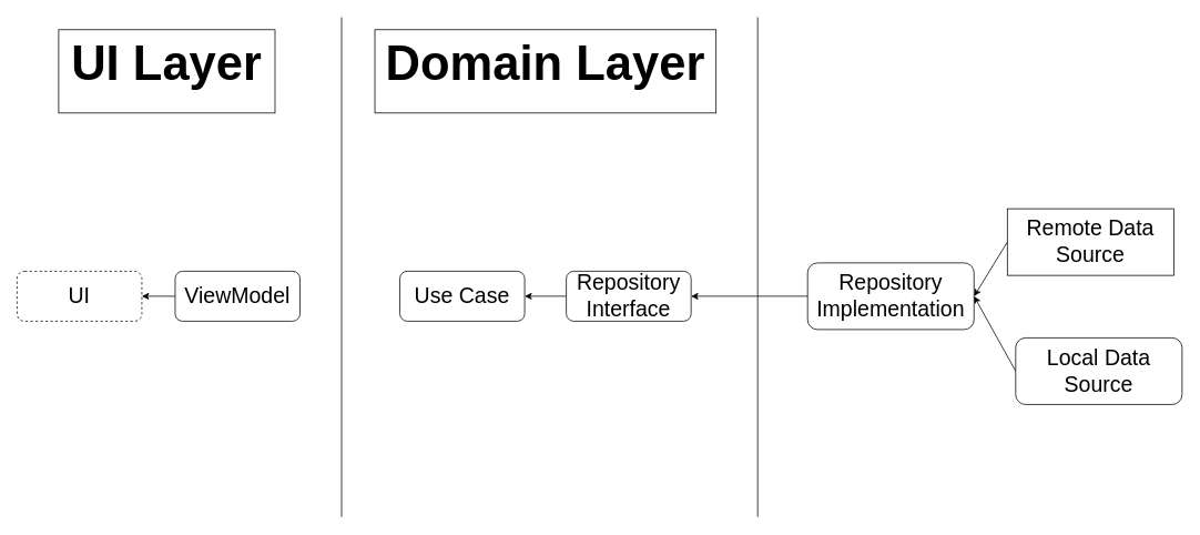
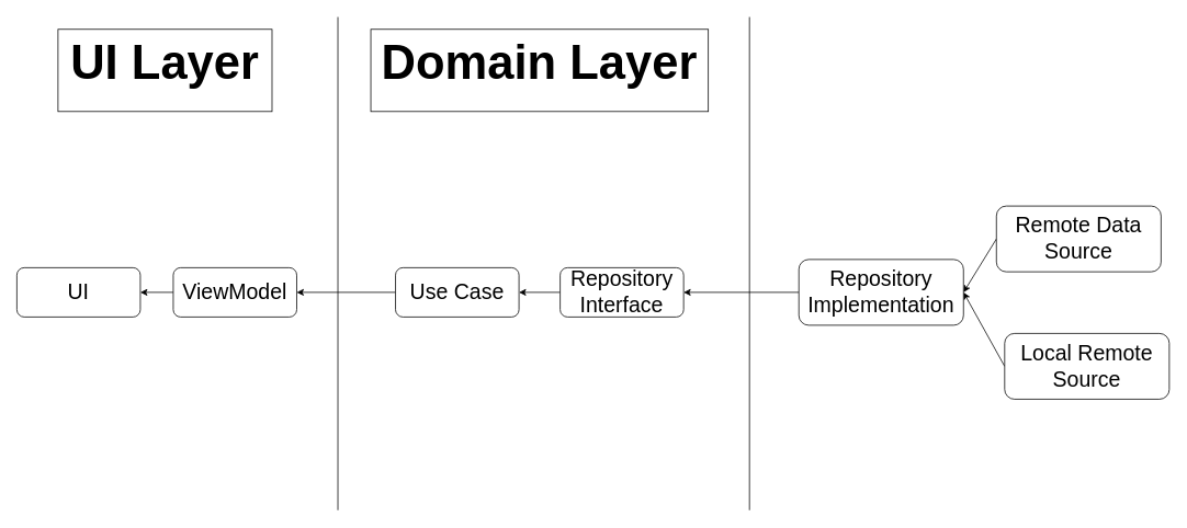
- <mxCell id="17" value="Remote Data&lt;br&gt;Source" style="whiteSpace=wrap;html=1;strokeColor=#000000;fontSize=26;fillColor=default;rounded=0;" vertex="1" parent="1"><mxGeometry x="1210" y="250" width="200" height="80" as="geometry" /></mxCell>
+ <mxCell id="17" value="Remote Data&lt;br&gt;Source" style="rounded=1;whiteSpace=wrap;html=1;strokeColor=#000000;fontSize=26;fillColor=default;" vertex="1" parent="1"><mxGeometry x="1210" y="250" width="200" height="80" as="geometry" /></mxCell>
- <mxCell id="12" value="UI" style="rounded=1;whiteSpace=wrap;html=1;strokeColor=#000000;fontSize=26;fillColor=default;dashed=1;" vertex="1" parent="1"><mxGeometry x="20" y="325" width="150" height="60" as="geometry" /></mxCell>
+ <mxCell id="12" value="UI" style="rounded=1;whiteSpace=wrap;html=1;strokeColor=#000000;fontSize=26;fillColor=default;" vertex="1" parent="1"><mxGeometry x="20" y="325" width="150" height="60" as="geometry" /></mxCell>
+ <mxCell id="7" style="edgeStyle=none;rounded=0;orthogonalLoop=1;jettySize=auto;html=1;entryX=1;entryY=0.5;entryDx=0;entryDy=0;exitX=0;exitY=0.5;exitDx=0;exitDy=0;" edge="1" parent="1" source="14" target="13"><mxGeometry relative="1" as="geometry"><mxPoint x="510" y="355" as="sourcePoint" /><mxPoint x="275" y="340" as="targetPoint" /></mxGeometry></mxCell>
- <mxCell id="18" value="Local Data&lt;br&gt;Source" style="rounded=1;whiteSpace=wrap;html=1;strokeColor=#000000;fontSize=26;fillColor=default;" vertex="1" parent="1"><mxGeometry x="1220" y="405" width="200" height="80" as="geometry" /></mxCell>
+ <mxCell id="18" value="Local Remote&lt;br&gt;Source" style="rounded=1;whiteSpace=wrap;html=1;strokeColor=#000000;fontSize=26;fillColor=default;" vertex="1" parent="1"><mxGeometry x="1220" y="405" width="200" height="80" as="geometry" /></mxCell>
